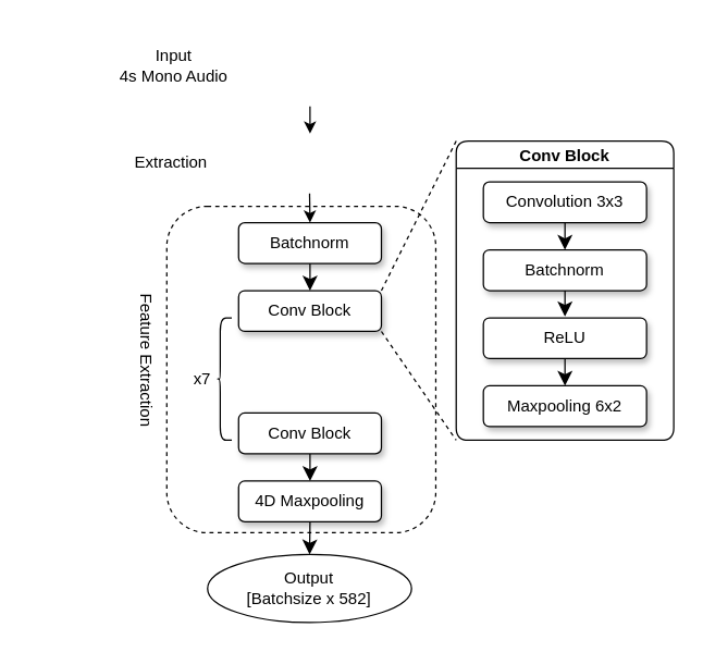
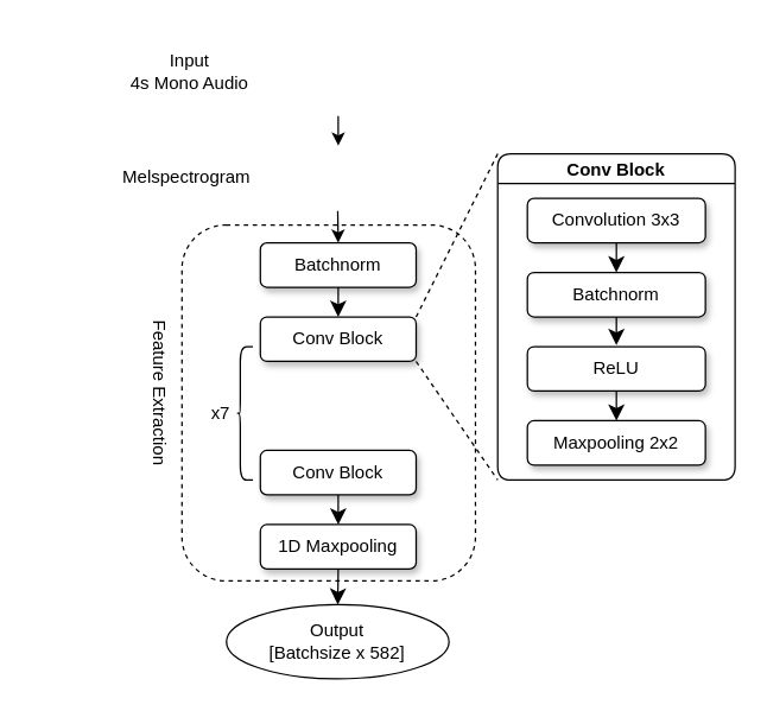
- <mxCell id="26" value="Extraction" style="text;html=1;align=center;verticalAlign=middle;resizable=0;points=[];autosize=1;strokeColor=none;fillColor=none;" parent="1" vertex="1"><mxGeometry x="75" y="109" width="100" height="20" as="geometry" /></mxCell>
+ <mxCell id="26" value="Melspectrogram" style="text;html=1;align=center;verticalAlign=middle;resizable=0;points=[];autosize=1;strokeColor=none;fillColor=none;" parent="1" vertex="1"><mxGeometry x="75" y="109" width="100" height="20" as="geometry" /></mxCell>
- <mxCell id="23" value="Maxpooling 6x2" style="whiteSpace=wrap;html=1;treeFolding=1;treeMoving=1;newEdgeStyle={&quot;edgeStyle&quot;:&quot;elbowEdgeStyle&quot;,&quot;startArrow&quot;:&quot;none&quot;,&quot;endArrow&quot;:&quot;none&quot;};rounded=1;shadow=1;sketch=0;" parent="16" vertex="1"><mxGeometry x="20" y="180" width="120" height="30" as="geometry" /></mxCell>
+ <mxCell id="23" value="Maxpooling 2x2" style="whiteSpace=wrap;html=1;treeFolding=1;treeMoving=1;newEdgeStyle={&quot;edgeStyle&quot;:&quot;elbowEdgeStyle&quot;,&quot;startArrow&quot;:&quot;none&quot;,&quot;endArrow&quot;:&quot;none&quot;};rounded=1;shadow=1;sketch=0;" parent="16" vertex="1"><mxGeometry x="20" y="180" width="120" height="30" as="geometry" /></mxCell>
- <mxCell id="30" value="4D Maxpooling" style="whiteSpace=wrap;html=1;shadow=1;rounded=1;glass=0;" parent="1" vertex="1"><mxGeometry x="175" y="353" width="105" height="30" as="geometry" /></mxCell>
+ <mxCell id="30" value="1D Maxpooling" style="whiteSpace=wrap;html=1;shadow=1;rounded=1;glass=0;" parent="1" vertex="1"><mxGeometry x="175" y="353" width="105" height="30" as="geometry" /></mxCell>
